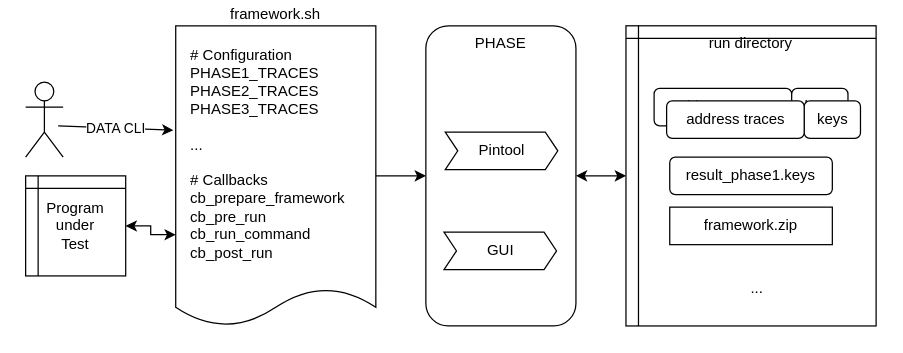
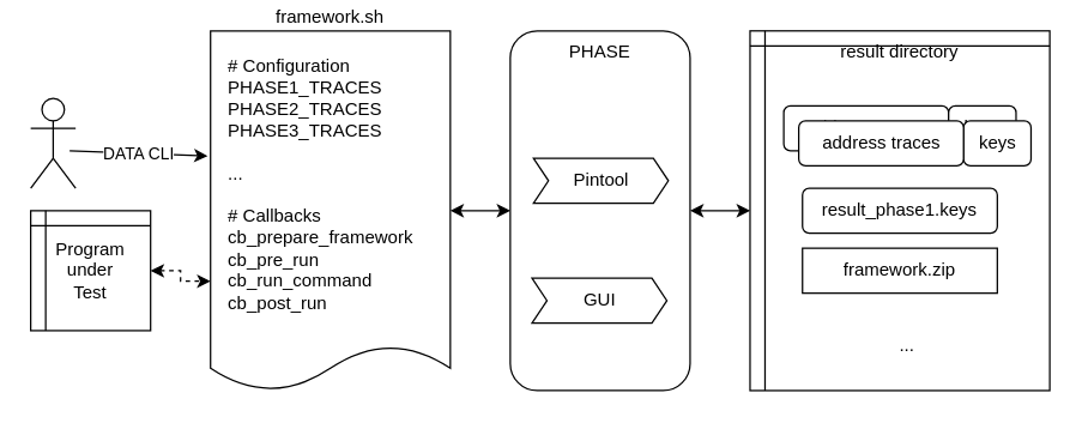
- <mxCell id="2" value="&lt;div&gt;run directory&lt;/div&gt;" style="shape=internalStorage;whiteSpace=wrap;html=1;backgroundOutline=1;align=center;dx=10;dy=10;verticalAlign=top;" vertex="1" parent="1"><mxGeometry x="500" y="20" width="200" height="240" as="geometry" /></mxCell>
+ <mxCell id="2" value="&lt;div&gt;result directory&lt;/div&gt;" style="shape=internalStorage;whiteSpace=wrap;html=1;backgroundOutline=1;align=center;dx=10;dy=10;verticalAlign=top;" vertex="1" parent="1"><mxGeometry x="500" y="20" width="200" height="240" as="geometry" /></mxCell>
- <mxCell id="16" style="edgeStyle=orthogonalEdgeStyle;rounded=0;orthogonalLoop=1;jettySize=auto;html=1;exitX=0;exitY=0.5;exitDx=0;exitDy=0;startArrow=classic;startFill=1;endArrow=none;" edge="1" parent="1" source="18" target="3"><mxGeometry relative="1" as="geometry" /></mxCell>
+ <mxCell id="16" style="edgeStyle=orthogonalEdgeStyle;rounded=0;orthogonalLoop=1;jettySize=auto;html=1;exitX=0;exitY=0.5;exitDx=0;exitDy=0;startArrow=classic;startFill=1;" edge="1" parent="1" source="18" target="3"><mxGeometry relative="1" as="geometry" /></mxCell>
- <mxCell id="10" style="edgeStyle=orthogonalEdgeStyle;rounded=0;orthogonalLoop=1;jettySize=auto;html=1;exitX=1;exitY=0.5;exitDx=0;exitDy=0;entryX=0;entryY=0.696;entryDx=0;entryDy=0;entryPerimeter=0;startArrow=classic;startFill=1;" edge="1" parent="1" source="11" target="3"><mxGeometry relative="1" as="geometry" /></mxCell>
+ <mxCell id="10" style="edgeStyle=orthogonalEdgeStyle;rounded=0;orthogonalLoop=1;jettySize=auto;html=1;exitX=1;exitY=0.5;exitDx=0;exitDy=0;entryX=0;entryY=0.696;entryDx=0;entryDy=0;entryPerimeter=0;startArrow=classic;startFill=1;dashed=1;" edge="1" parent="1" source="11" target="3"><mxGeometry relative="1" as="geometry" /></mxCell>
